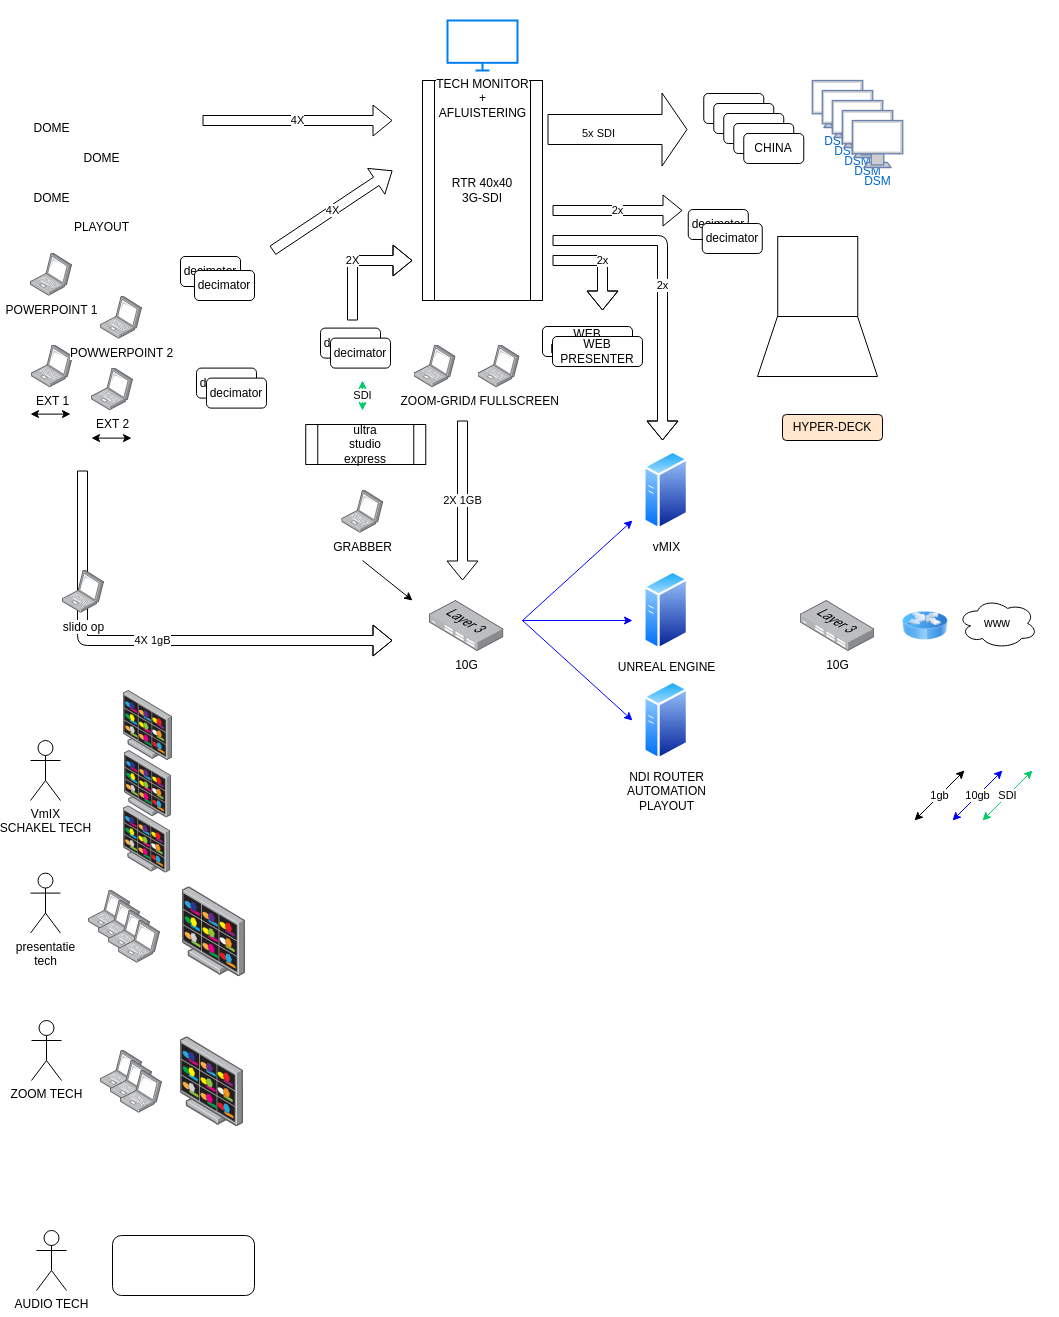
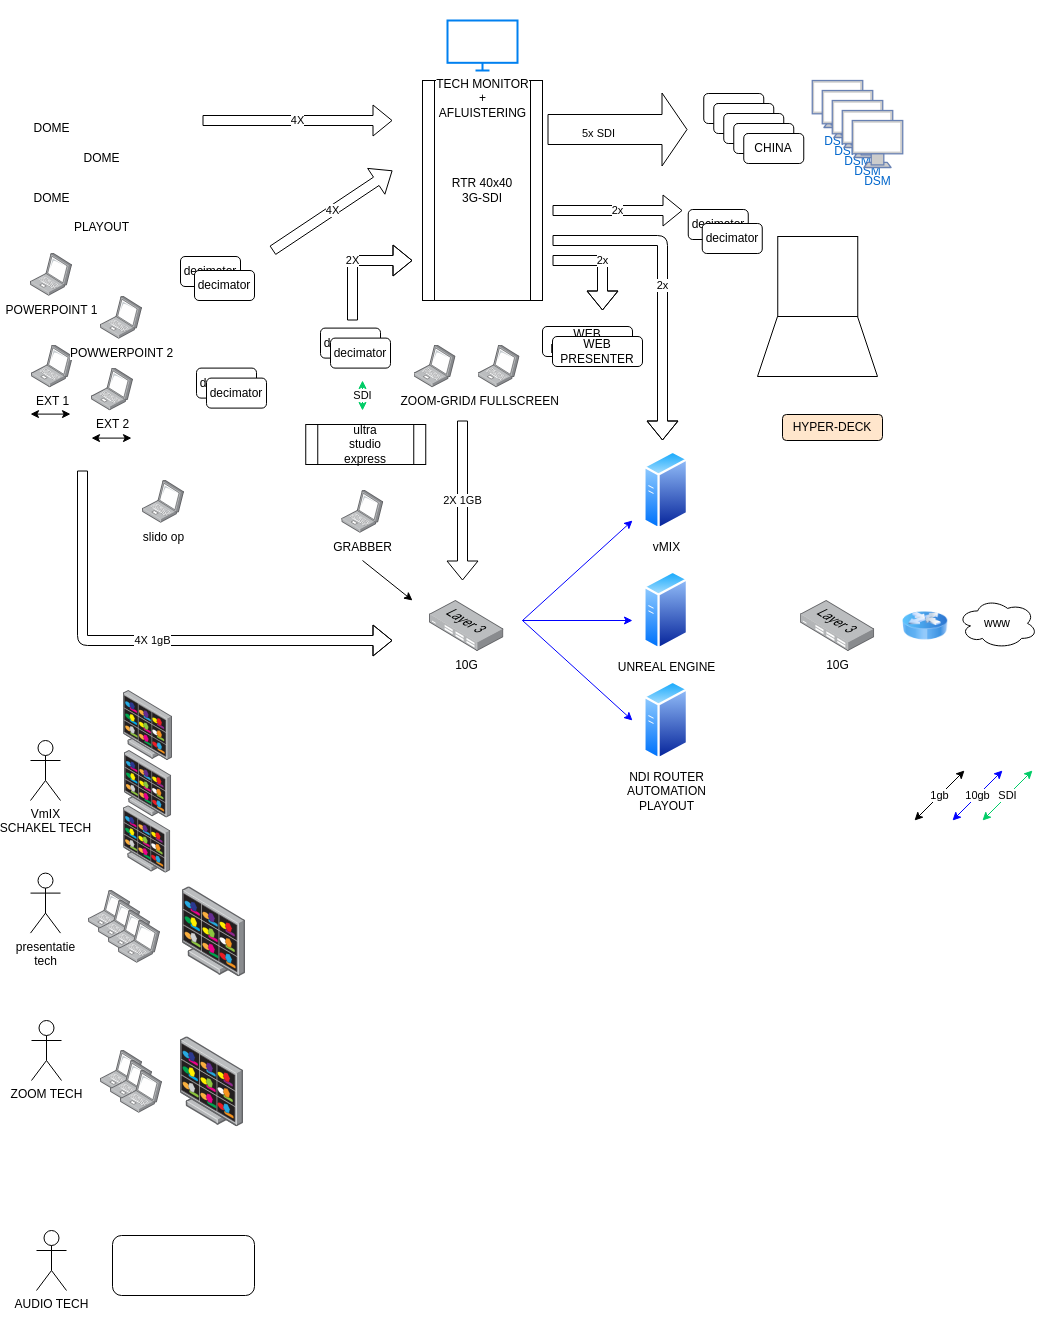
- <mxCell id="74" value="slido op" style="points=[];aspect=fixed;html=1;align=center;shadow=0;dashed=0;image;image=img/lib/allied_telesis/computer_and_terminals/Laptop.svg;" vertex="1" parent="1"><mxGeometry x="60" y="570" width="42" height="42.6" as="geometry" /></mxCell>
+ <mxCell id="74" value="slido op" style="points=[];aspect=fixed;html=1;align=center;shadow=0;dashed=0;image;image=img/lib/allied_telesis/computer_and_terminals/Laptop.svg;" vertex="1" parent="1"><mxGeometry x="140" y="480" width="42" height="42.6" as="geometry" /></mxCell>
